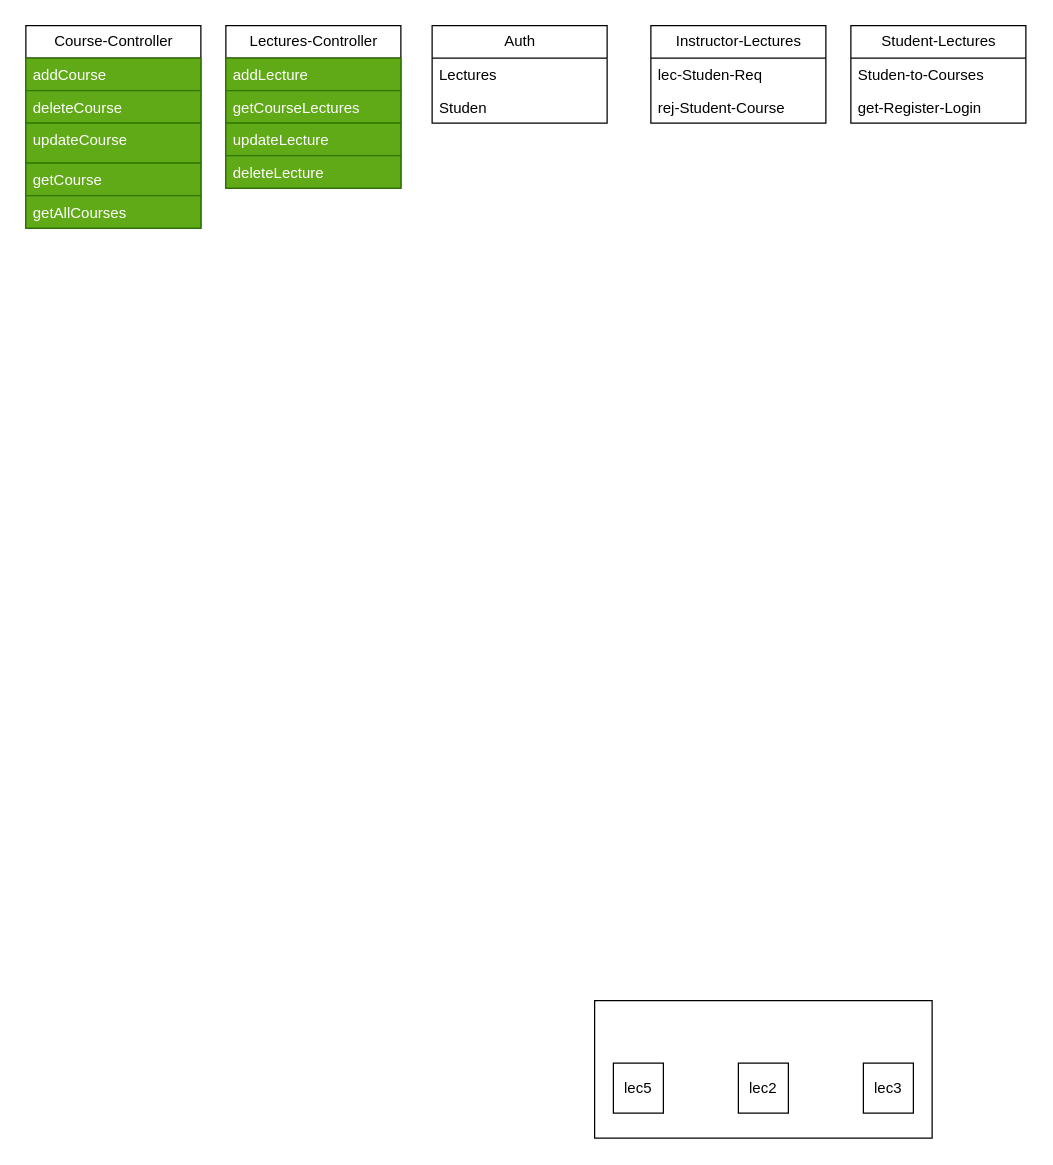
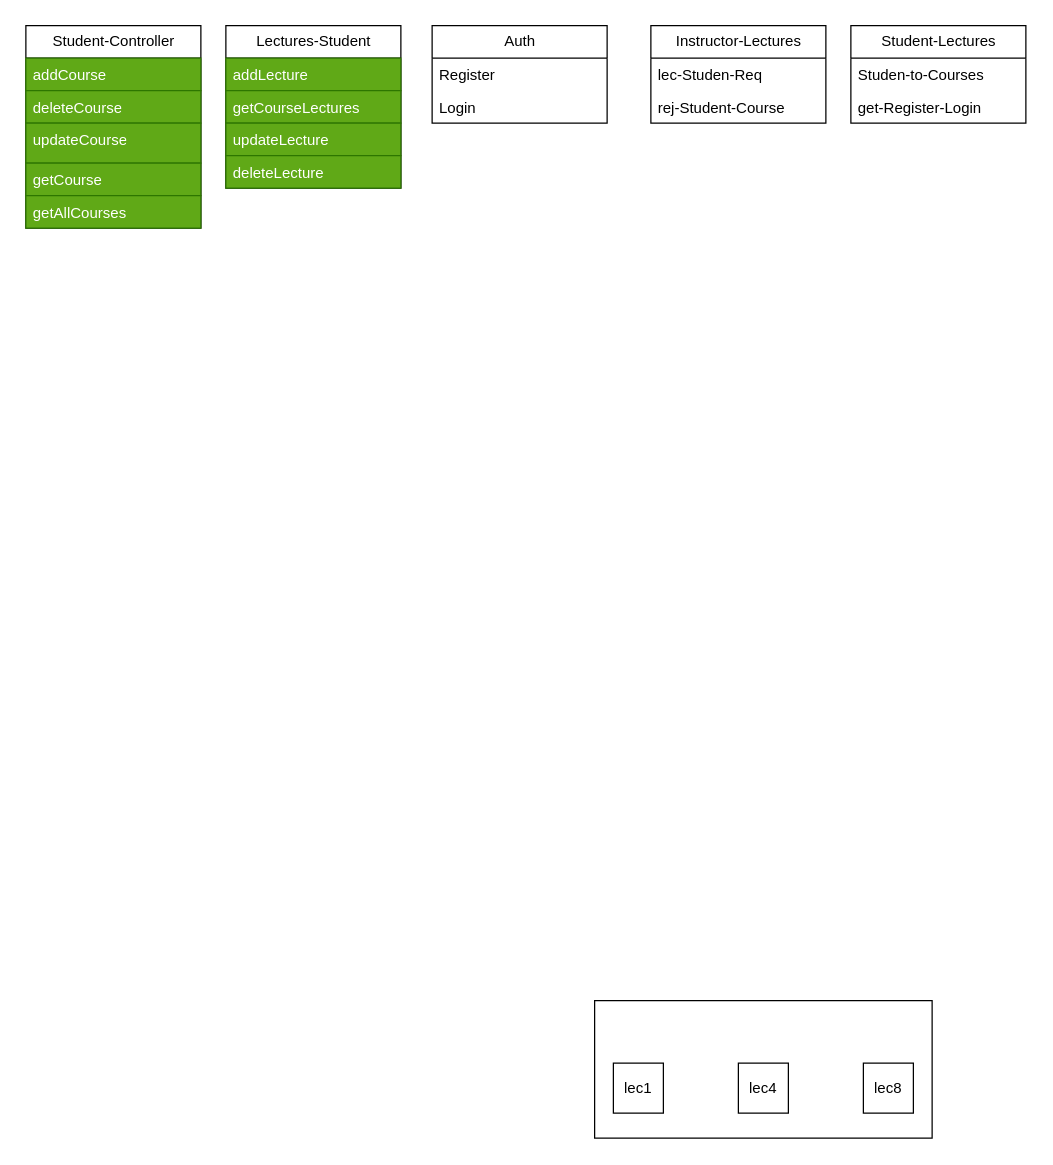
- <mxCell id="2" value="Course-Controller&lt;br&gt;" style="swimlane;fontStyle=0;childLayout=stackLayout;horizontal=1;startSize=26;fillColor=none;horizontalStack=0;resizeParent=1;resizeParentMax=0;resizeLast=0;collapsible=1;marginBottom=0;html=1;" parent="1" vertex="1"><mxGeometry x="20" y="20" width="140" height="162" as="geometry"><mxRectangle x="40" y="100" width="80" height="30" as="alternateBounds" /></mxGeometry></mxCell>
+ <mxCell id="2" value="Student-Controller&lt;br&gt;" style="swimlane;fontStyle=0;childLayout=stackLayout;horizontal=1;startSize=26;fillColor=none;horizontalStack=0;resizeParent=1;resizeParentMax=0;resizeLast=0;collapsible=1;marginBottom=0;html=1;" parent="1" vertex="1"><mxGeometry x="20" y="20" width="140" height="162" as="geometry"><mxRectangle x="40" y="100" width="80" height="30" as="alternateBounds" /></mxGeometry></mxCell>
- <mxCell id="21" value="Lectures-Controller" style="swimlane;fontStyle=0;childLayout=stackLayout;horizontal=1;startSize=26;fillColor=none;horizontalStack=0;resizeParent=1;resizeParentMax=0;resizeLast=0;collapsible=1;marginBottom=0;html=1;" vertex="1" parent="1"><mxGeometry x="180" y="20" width="140" height="130" as="geometry"><mxRectangle x="40" y="100" width="80" height="30" as="alternateBounds" /></mxGeometry></mxCell>
+ <mxCell id="21" value="Lectures-Student" style="swimlane;fontStyle=0;childLayout=stackLayout;horizontal=1;startSize=26;fillColor=none;horizontalStack=0;resizeParent=1;resizeParentMax=0;resizeLast=0;collapsible=1;marginBottom=0;html=1;" vertex="1" parent="1"><mxGeometry x="180" y="20" width="140" height="130" as="geometry"><mxRectangle x="40" y="100" width="80" height="30" as="alternateBounds" /></mxGeometry></mxCell>
- <mxCell id="27" value="Lectures" style="text;strokeColor=none;fillColor=none;align=left;verticalAlign=top;spacingLeft=4;spacingRight=4;overflow=hidden;rotatable=0;points=[[0,0.5],[1,0.5]];portConstraint=eastwest;whiteSpace=wrap;html=1;" vertex="1" parent="26"><mxGeometry y="26" width="140" height="26" as="geometry" /></mxCell>
+ <mxCell id="27" value="Register" style="text;strokeColor=none;fillColor=none;align=left;verticalAlign=top;spacingLeft=4;spacingRight=4;overflow=hidden;rotatable=0;points=[[0,0.5],[1,0.5]];portConstraint=eastwest;whiteSpace=wrap;html=1;" vertex="1" parent="26"><mxGeometry y="26" width="140" height="26" as="geometry" /></mxCell>
- <mxCell id="28" value="Studen" style="text;strokeColor=none;fillColor=none;align=left;verticalAlign=top;spacingLeft=4;spacingRight=4;overflow=hidden;rotatable=0;points=[[0,0.5],[1,0.5]];portConstraint=eastwest;whiteSpace=wrap;html=1;" vertex="1" parent="26"><mxGeometry y="52" width="140" height="26" as="geometry" /></mxCell>
+ <mxCell id="28" value="Login" style="text;strokeColor=none;fillColor=none;align=left;verticalAlign=top;spacingLeft=4;spacingRight=4;overflow=hidden;rotatable=0;points=[[0,0.5],[1,0.5]];portConstraint=eastwest;whiteSpace=wrap;html=1;" vertex="1" parent="26"><mxGeometry y="52" width="140" height="26" as="geometry" /></mxCell>
- <mxCell id="18" value="lec5" style="text;html=1;strokeColor=none;fillColor=none;align=center;verticalAlign=middle;whiteSpace=wrap;rounded=0;" vertex="1" parent="1"><mxGeometry x="485" y="860" width="50" height="20" as="geometry" /></mxCell>
+ <mxCell id="18" value="lec1" style="text;html=1;strokeColor=none;fillColor=none;align=center;verticalAlign=middle;whiteSpace=wrap;rounded=0;" vertex="1" parent="1"><mxGeometry x="485" y="860" width="50" height="20" as="geometry" /></mxCell>
- <mxCell id="19" value="lec2" style="text;html=1;strokeColor=none;fillColor=none;align=center;verticalAlign=middle;whiteSpace=wrap;rounded=0;" vertex="1" parent="1"><mxGeometry x="585" y="860" width="50" height="20" as="geometry" /></mxCell>
+ <mxCell id="19" value="lec4" style="text;html=1;strokeColor=none;fillColor=none;align=center;verticalAlign=middle;whiteSpace=wrap;rounded=0;" vertex="1" parent="1"><mxGeometry x="585" y="860" width="50" height="20" as="geometry" /></mxCell>
- <mxCell id="20" value="lec3" style="text;html=1;strokeColor=none;fillColor=none;align=center;verticalAlign=middle;whiteSpace=wrap;rounded=0;" vertex="1" parent="1"><mxGeometry x="685" y="855" width="50" height="30" as="geometry" /></mxCell>
+ <mxCell id="20" value="lec8" style="text;html=1;strokeColor=none;fillColor=none;align=center;verticalAlign=middle;whiteSpace=wrap;rounded=0;" vertex="1" parent="1"><mxGeometry x="685" y="855" width="50" height="30" as="geometry" /></mxCell>
